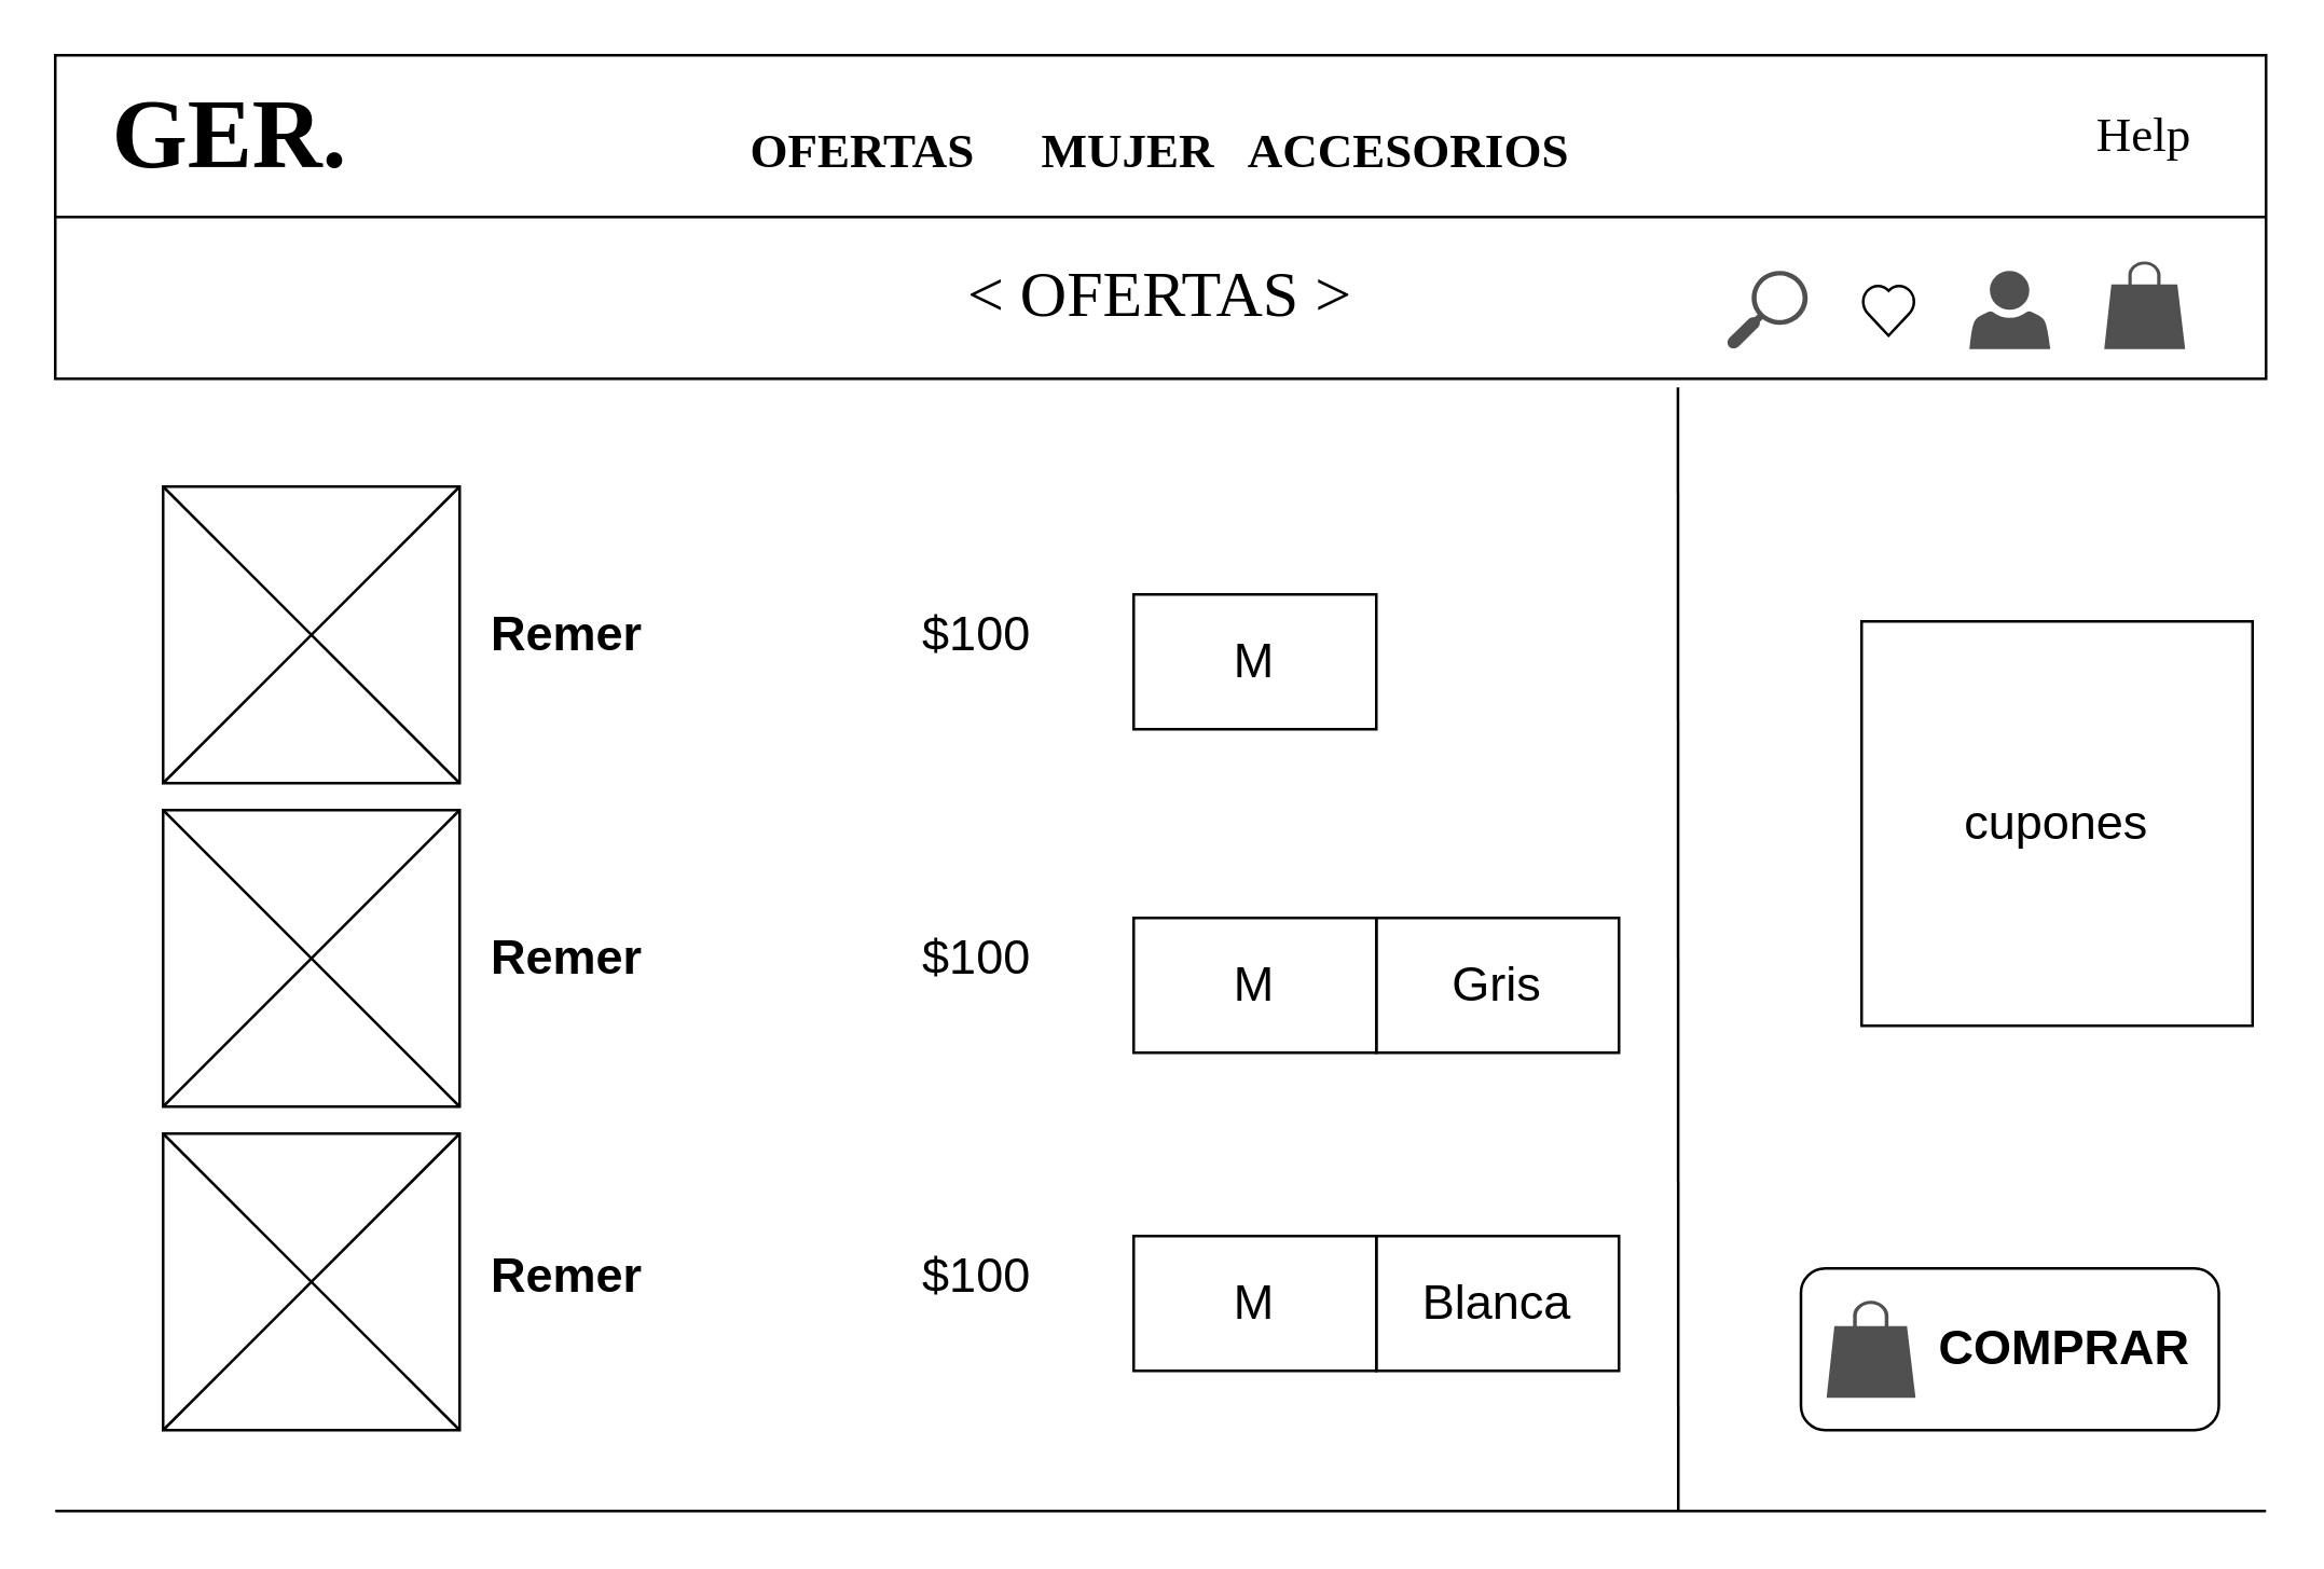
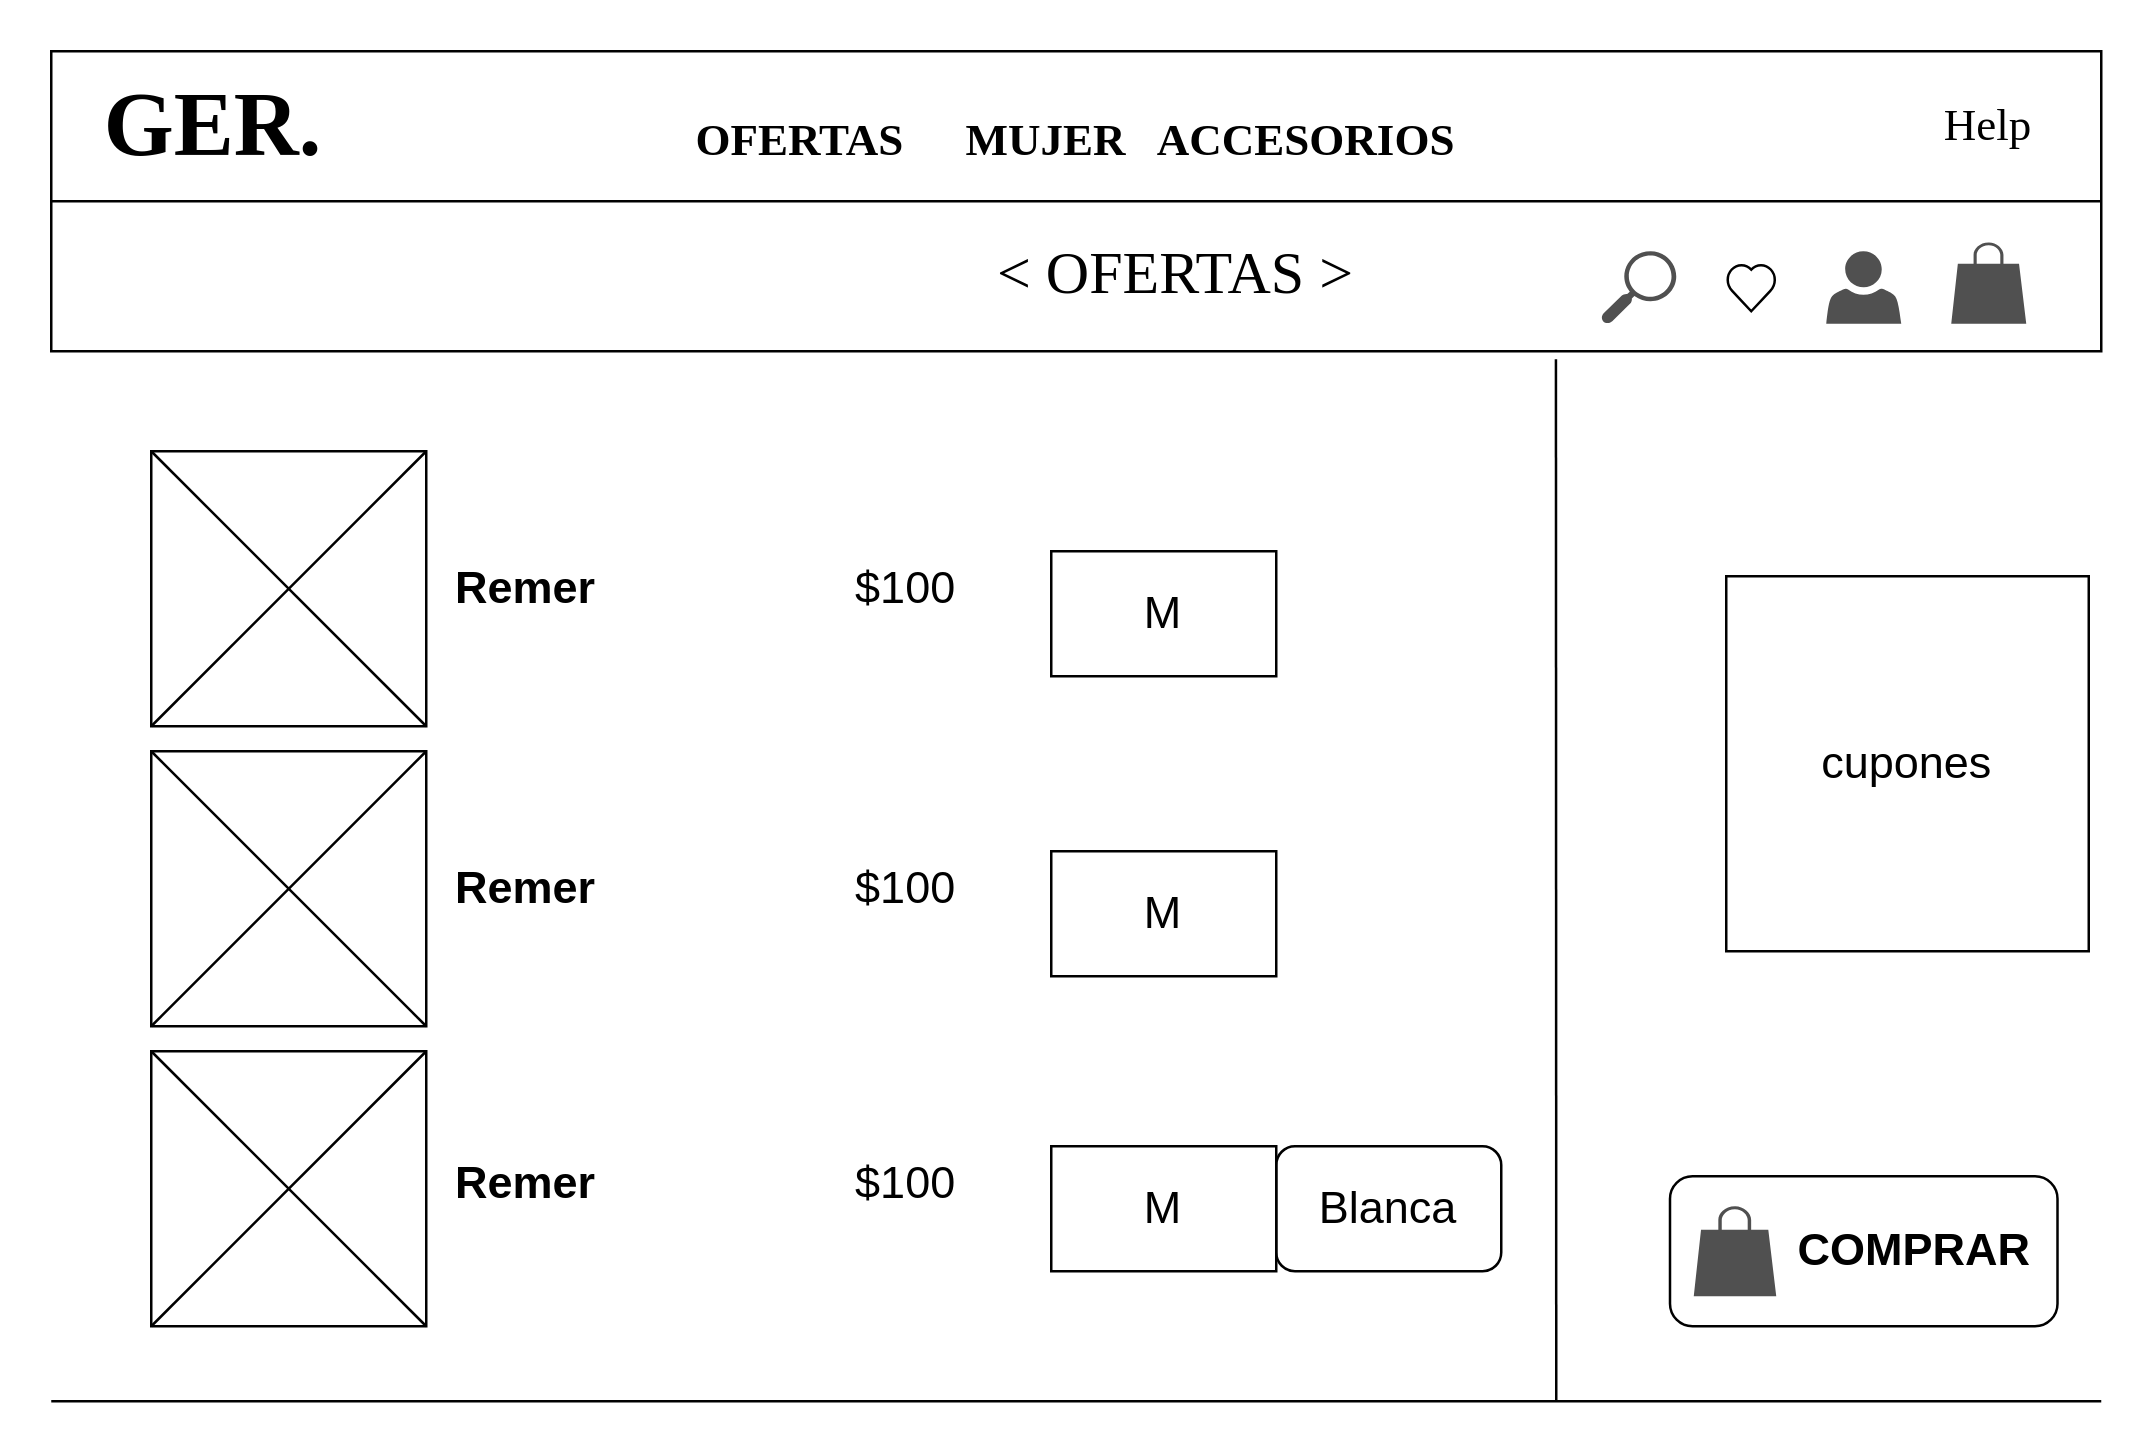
- <mxCell id="11" value="&lt;font face=&quot;Lucida Console&quot; style=&quot;font-size: 24px&quot;&gt;&amp;lt; OFERTAS &amp;gt;&lt;/font&gt;" style="text;html=1;strokeColor=none;fillColor=none;align=center;verticalAlign=middle;whiteSpace=wrap;rounded=0;fontFamily=Tahoma;fontSize=18;" parent="1" vertex="1"><mxGeometry x="345" y="94" width="170" height="30" as="geometry" /></mxCell>
+ <mxCell id="11" value="&lt;font face=&quot;Lucida Console&quot; style=&quot;font-size: 24px&quot;&gt;&amp;lt; OFERTAS &amp;gt;&lt;/font&gt;" style="text;html=1;strokeColor=none;fillColor=none;align=center;verticalAlign=middle;whiteSpace=wrap;rounded=0;fontFamily=Tahoma;fontSize=18;" parent="1" vertex="1"><mxGeometry x="385" y="94" width="170" height="30" as="geometry" /></mxCell>
- <mxCell id="18" value="Gris" style="rounded=0;whiteSpace=wrap;html=1;fontSize=18;" vertex="1" parent="1"><mxGeometry x="510" y="340" width="90" height="50" as="geometry" /></mxCell>
- <mxCell id="17" value="Blanca" style="rounded=0;whiteSpace=wrap;html=1;fontSize=18;" vertex="1" parent="1"><mxGeometry x="510" y="458" width="90" height="50" as="geometry" /></mxCell>
+ <mxCell id="17" value="Blanca" style="whiteSpace=wrap;html=1;fontSize=18;rounded=1;" vertex="1" parent="1"><mxGeometry x="510" y="458" width="90" height="50" as="geometry" /></mxCell>
